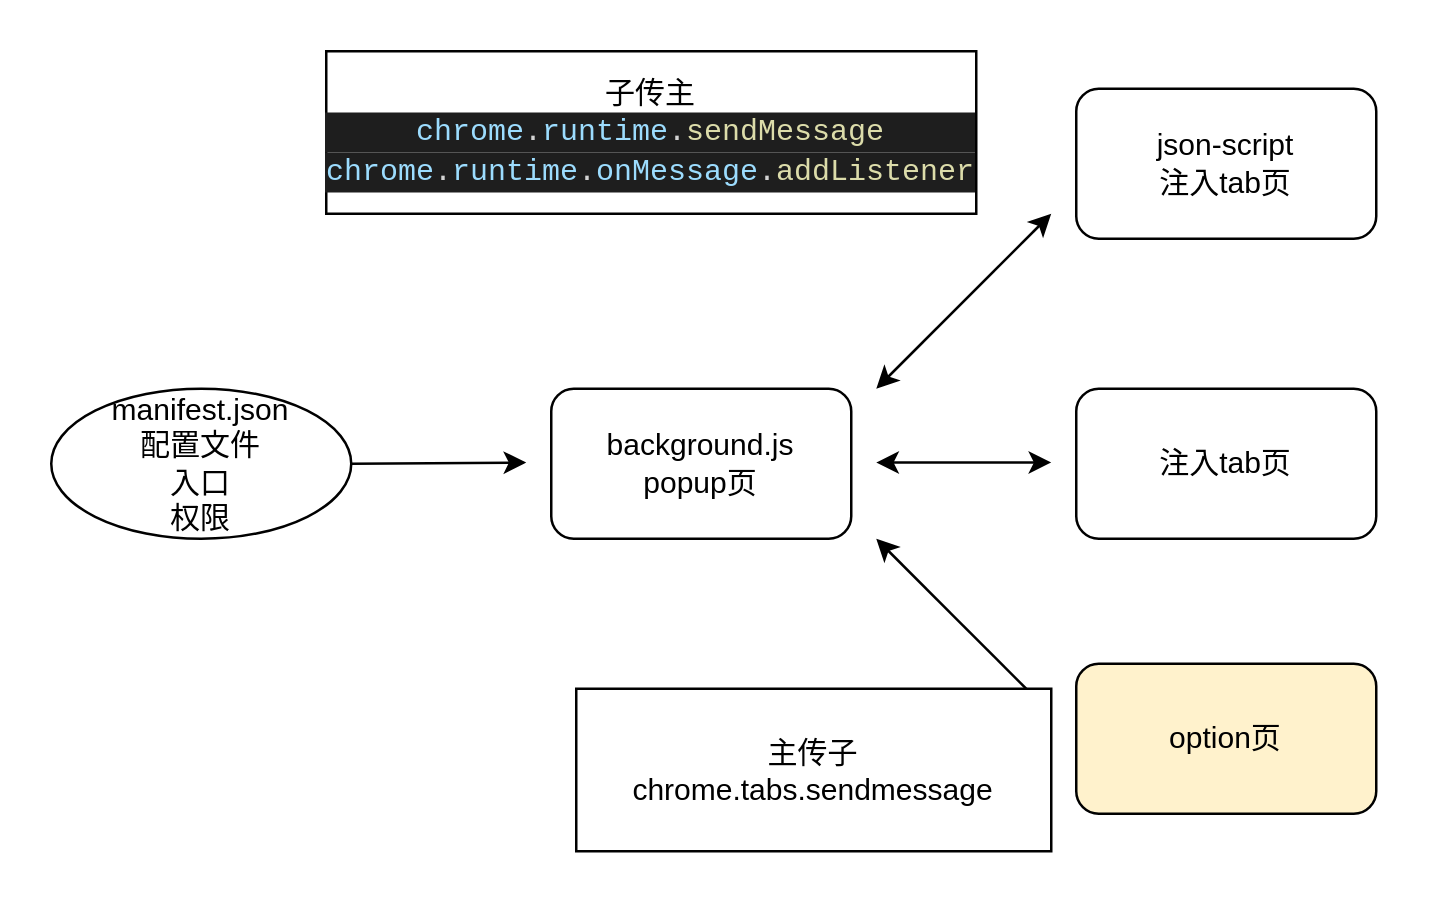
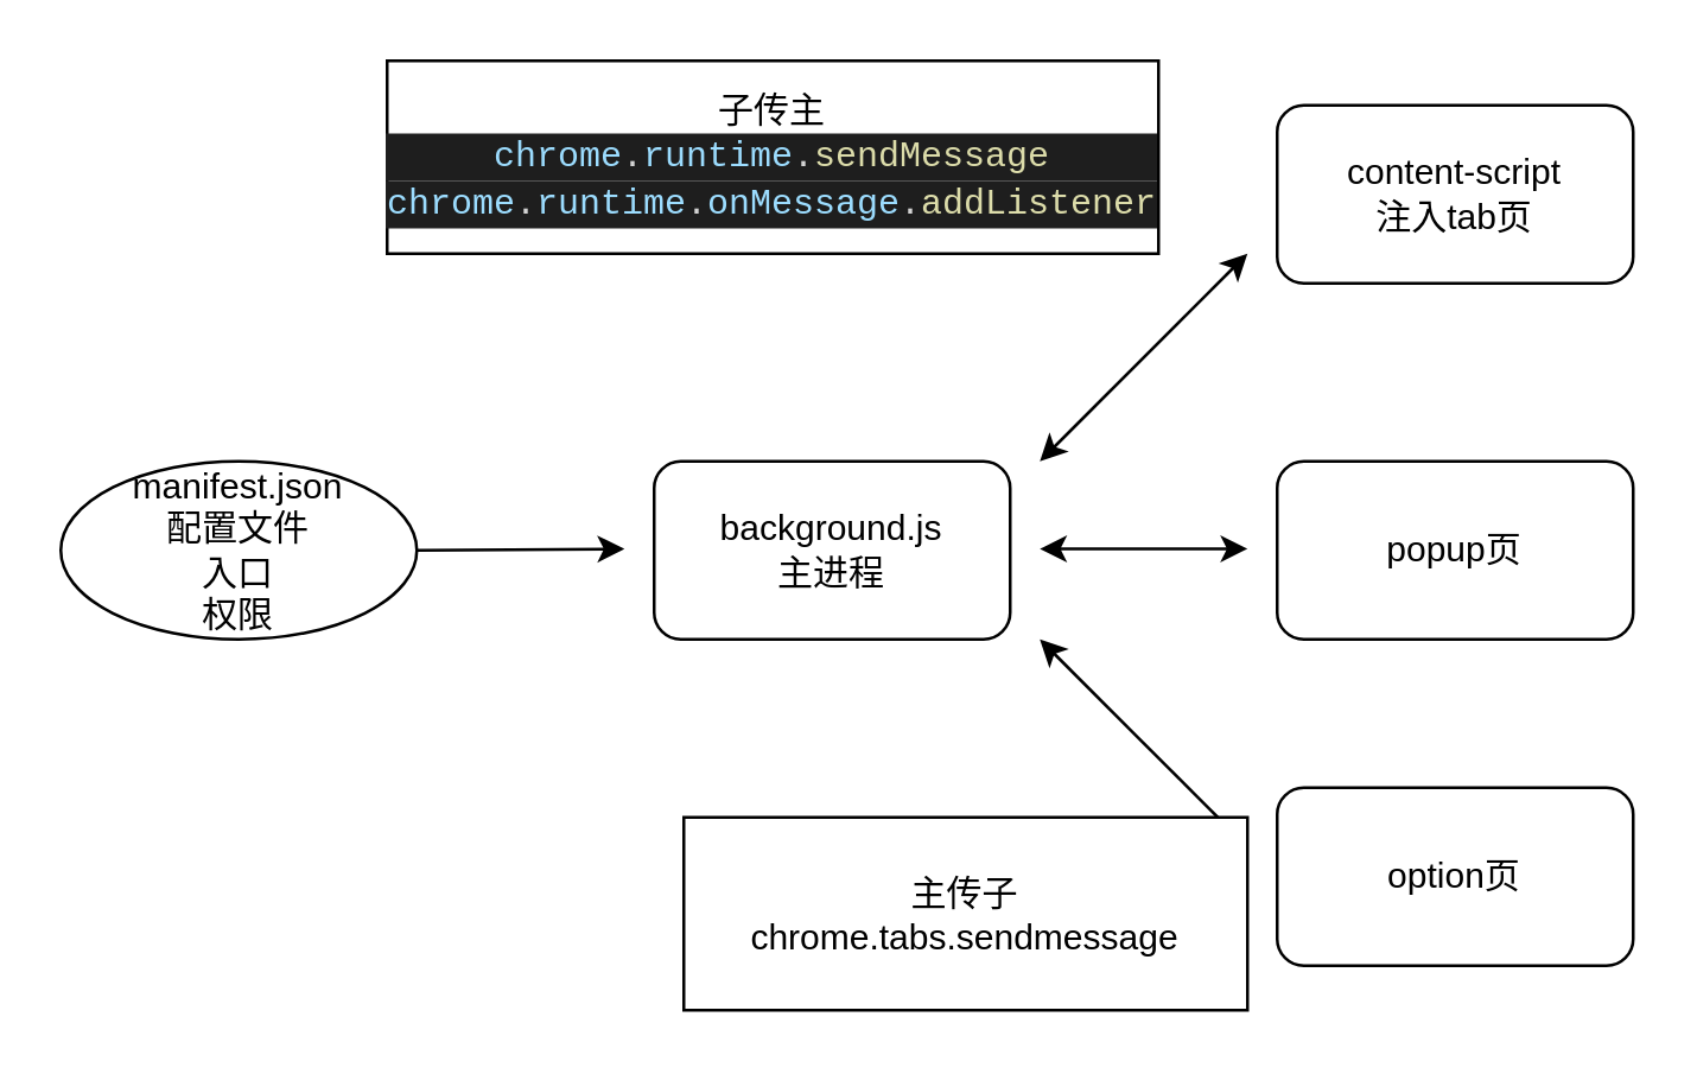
- <mxCell id="3" value="json-script&lt;br&gt;注入tab页" style="rounded=1;whiteSpace=wrap;html=1;" parent="1" vertex="1"><mxGeometry x="430" y="35" width="120" height="60" as="geometry" /></mxCell>
+ <mxCell id="3" value="content-script&lt;br&gt;注入tab页" style="rounded=1;whiteSpace=wrap;html=1;" parent="1" vertex="1"><mxGeometry x="430" y="35" width="120" height="60" as="geometry" /></mxCell>
- <mxCell id="2" value="background.js&lt;br&gt;popup页" style="rounded=1;whiteSpace=wrap;html=1;" parent="1" vertex="1"><mxGeometry x="220" y="155" width="120" height="60" as="geometry" /></mxCell>
+ <mxCell id="2" value="background.js&lt;br&gt;主进程" style="rounded=1;whiteSpace=wrap;html=1;" parent="1" vertex="1"><mxGeometry x="220" y="155" width="120" height="60" as="geometry" /></mxCell>
- <mxCell id="4" value="注入tab页" style="rounded=1;whiteSpace=wrap;html=1;" parent="1" vertex="1"><mxGeometry x="430" y="155" width="120" height="60" as="geometry" /></mxCell>
+ <mxCell id="4" value="popup页" style="rounded=1;whiteSpace=wrap;html=1;" parent="1" vertex="1"><mxGeometry x="430" y="155" width="120" height="60" as="geometry" /></mxCell>
- <mxCell id="5" value="option页&lt;br&gt;" style="rounded=1;whiteSpace=wrap;html=1;fillColor=#fff2cc;" parent="1" vertex="1"><mxGeometry x="430" y="265" width="120" height="60" as="geometry" /></mxCell>
+ <mxCell id="5" value="option页&lt;br&gt;" style="rounded=1;whiteSpace=wrap;html=1;" parent="1" vertex="1"><mxGeometry x="430" y="265" width="120" height="60" as="geometry" /></mxCell>
